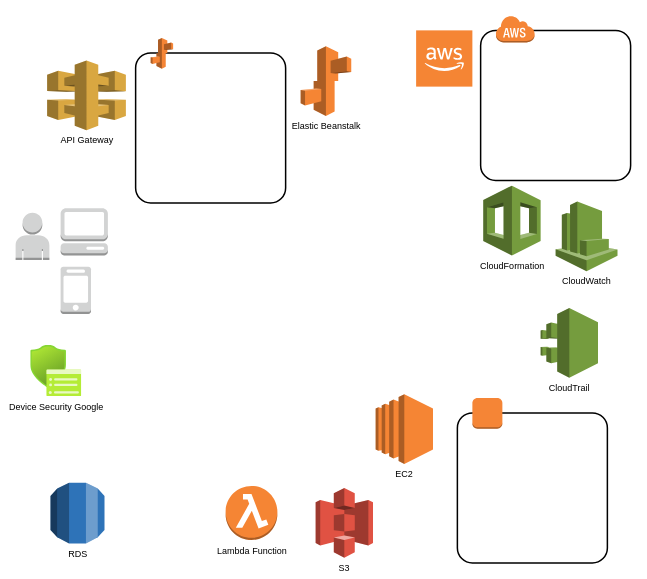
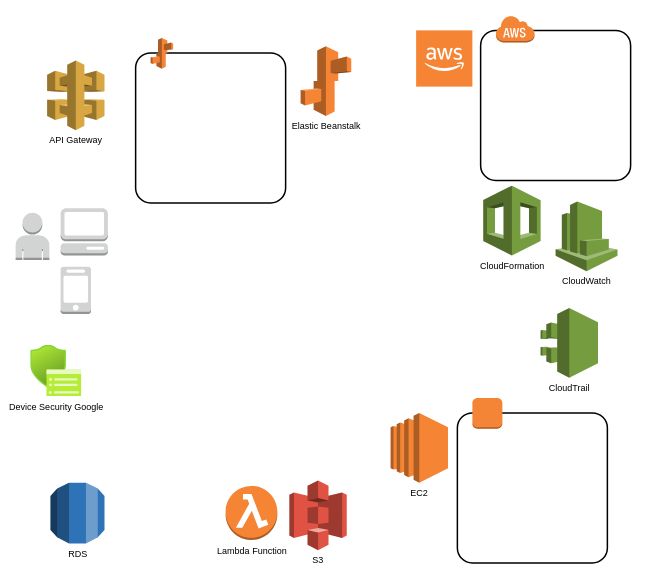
- <mxCell id="2" value="API Gateway" style="outlineConnect=0;dashed=0;verticalLabelPosition=bottom;verticalAlign=top;align=center;html=1;shape=mxgraph.aws3.api_gateway;fillColor=#D9A741;gradientColor=none;" vertex="1" parent="1"><mxGeometry x="62" y="80" width="105" height="93" as="geometry" /></mxCell>
+ <mxCell id="2" value="API Gateway" style="outlineConnect=0;dashed=0;verticalLabelPosition=bottom;verticalAlign=top;align=center;html=1;shape=mxgraph.aws3.api_gateway;fillColor=#D9A741;gradientColor=none;" vertex="1" parent="1"><mxGeometry x="62" y="80" width="76.5" height="93" as="geometry" /></mxCell>
- <mxCell id="3" value="EC2" style="outlineConnect=0;dashed=0;verticalLabelPosition=bottom;verticalAlign=top;align=center;html=1;shape=mxgraph.aws3.ec2;fillColor=#F58534;gradientColor=none;" vertex="1" parent="1"><mxGeometry x="500" y="525" width="76.5" height="93" as="geometry" /></mxCell>
+ <mxCell id="3" value="EC2" style="outlineConnect=0;dashed=0;verticalLabelPosition=bottom;verticalAlign=top;align=center;html=1;shape=mxgraph.aws3.ec2;fillColor=#F58534;gradientColor=none;" vertex="1" parent="1"><mxGeometry x="520" y="550" width="76.5" height="93" as="geometry" /></mxCell>
- <mxCell id="20" value="S3" style="outlineConnect=0;dashed=0;verticalLabelPosition=bottom;verticalAlign=top;align=center;html=1;shape=mxgraph.aws3.s3;fillColor=#E05243;gradientColor=none;" vertex="1" parent="1"><mxGeometry x="420" y="650" width="76.5" height="93" as="geometry" /></mxCell>
+ <mxCell id="20" value="S3" style="outlineConnect=0;dashed=0;verticalLabelPosition=bottom;verticalAlign=top;align=center;html=1;shape=mxgraph.aws3.s3;fillColor=#E05243;gradientColor=none;" vertex="1" parent="1"><mxGeometry x="385" y="640" width="76.5" height="93" as="geometry" /></mxCell>
